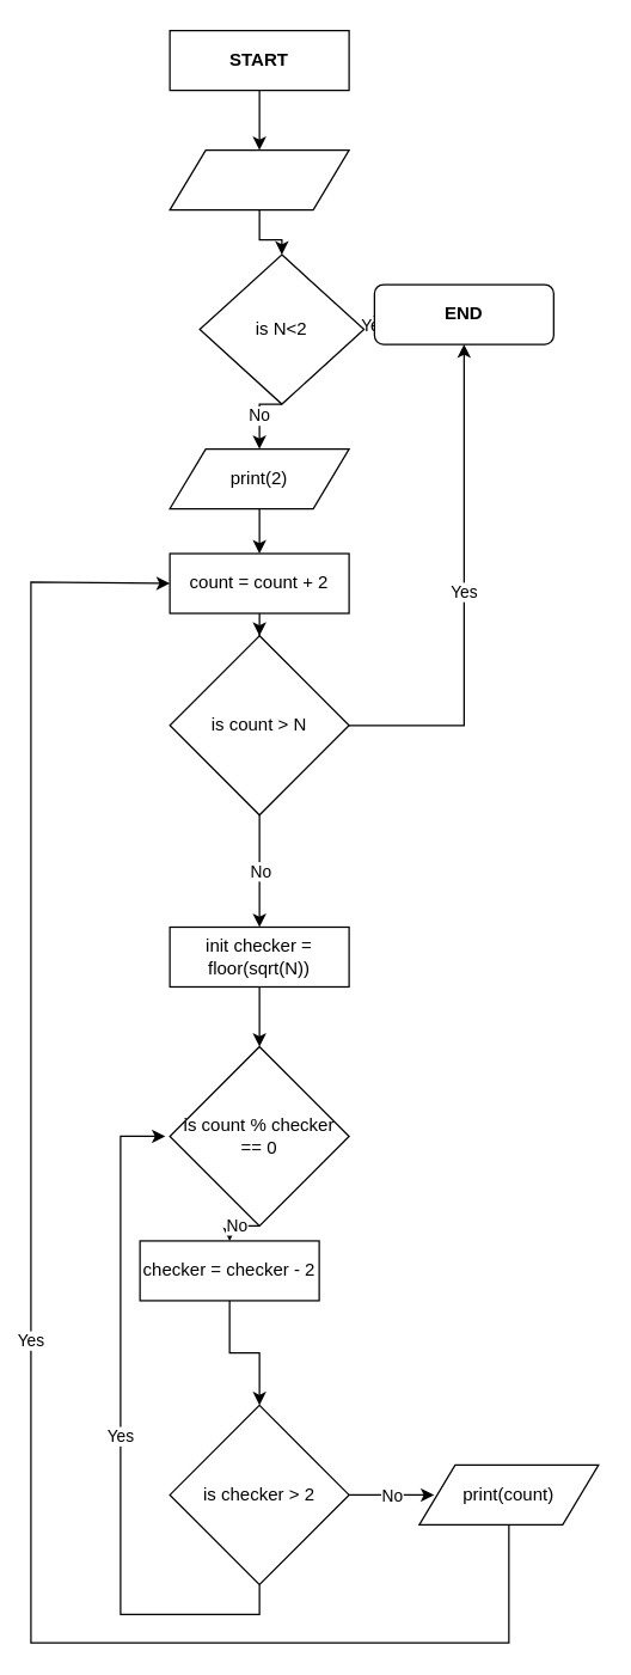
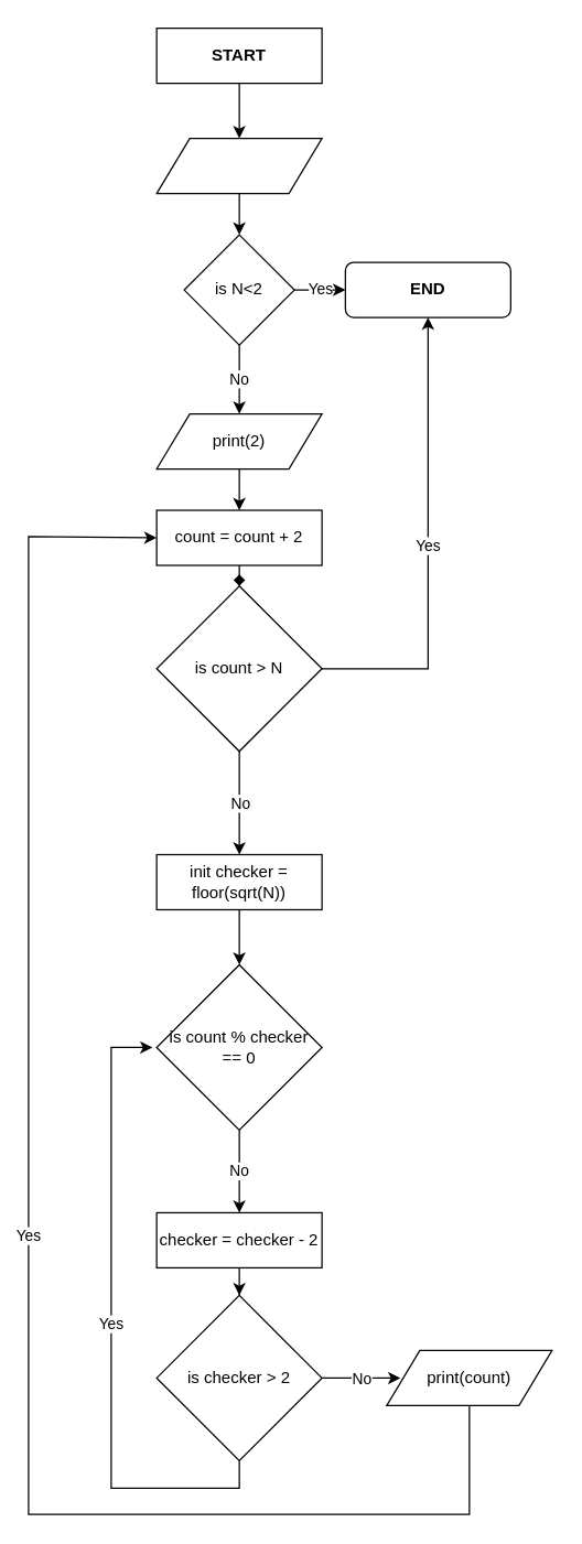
- <mxCell id="8" value="is N&amp;lt;2" style="rhombus;whiteSpace=wrap;html=1;" parent="1" vertex="1"><mxGeometry x="133" y="170" width="110" height="100" as="geometry" /></mxCell>
+ <mxCell id="8" value="is N&amp;lt;2" style="rhombus;whiteSpace=wrap;html=1;" parent="1" vertex="1"><mxGeometry x="133" y="170" width="80" height="80" as="geometry" /></mxCell>
- <mxCell id="12" style="edgeStyle=orthogonalEdgeStyle;rounded=0;orthogonalLoop=1;jettySize=auto;html=1;exitX=0.5;exitY=1;exitDx=0;exitDy=0;" parent="1" source="13" target="16" edge="1"><mxGeometry relative="1" as="geometry"><mxPoint x="173" y="450" as="targetPoint" /></mxGeometry></mxCell>
+ <mxCell id="12" style="edgeStyle=orthogonalEdgeStyle;rounded=0;orthogonalLoop=1;jettySize=auto;html=1;exitX=0.5;exitY=1;exitDx=0;exitDy=0;endArrow=diamond;" parent="1" source="13" target="16" edge="1"><mxGeometry relative="1" as="geometry"><mxPoint x="173" y="450" as="targetPoint" /></mxGeometry></mxCell>
- <mxCell id="22" value="checker = checker - 2" style="rounded=0;whiteSpace=wrap;html=1;" parent="1" vertex="1"><mxGeometry x="93" y="830" width="120" height="40" as="geometry" /></mxCell>
+ <mxCell id="22" value="checker = checker - 2" style="rounded=0;whiteSpace=wrap;html=1;" parent="1" vertex="1"><mxGeometry x="113" y="880" width="120" height="40" as="geometry" /></mxCell>
